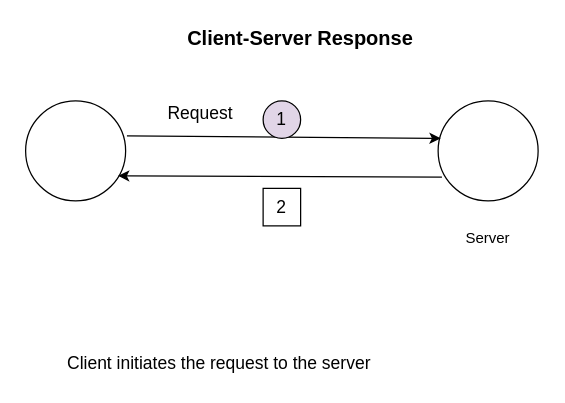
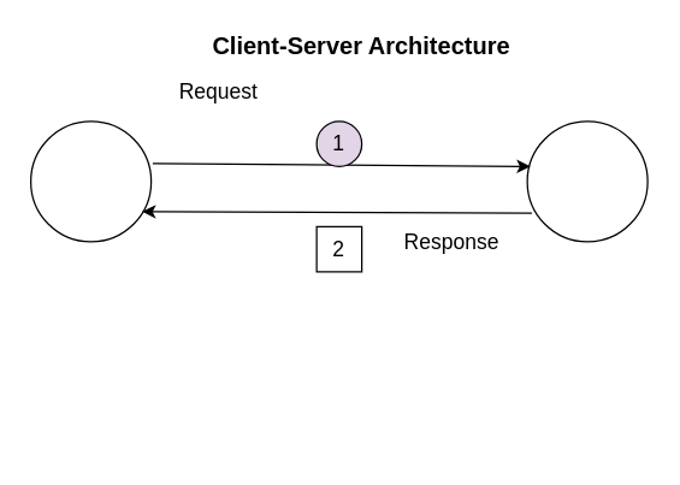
- <mxCell id="7" value="Client-Server Response" style="text;html=1;strokeColor=none;fillColor=none;align=center;verticalAlign=middle;whiteSpace=wrap;rounded=0;fontSize=16;fontStyle=1" vertex="1" parent="1"><mxGeometry x="120" y="20" width="240" height="20" as="geometry" /></mxCell>
+ <mxCell id="7" value="Client-Server Architecture" style="text;html=1;strokeColor=none;fillColor=none;align=center;verticalAlign=middle;whiteSpace=wrap;rounded=0;fontSize=16;fontStyle=1" vertex="1" parent="1"><mxGeometry x="120" y="20" width="240" height="20" as="geometry" /></mxCell>
- <mxCell id="11" value="Request" style="text;html=1;strokeColor=none;fillColor=none;align=center;verticalAlign=middle;whiteSpace=wrap;rounded=0;fontSize=14;" vertex="1" parent="1"><mxGeometry x="140" y="80" width="40" height="20" as="geometry" /></mxCell>
+ <mxCell id="11" value="Request" style="text;html=1;strokeColor=none;fillColor=none;align=center;verticalAlign=middle;whiteSpace=wrap;rounded=0;fontSize=14;" vertex="1" parent="1"><mxGeometry x="125" y="50" width="40" height="20" as="geometry" /></mxCell>
+ <mxCell id="12" value="Response" style="text;html=1;strokeColor=none;fillColor=none;align=center;verticalAlign=middle;whiteSpace=wrap;rounded=0;fontSize=14;" vertex="1" parent="1"><mxGeometry x="280" y="150" width="40" height="20" as="geometry" /></mxCell>
- <mxCell id="4" value="Server" style="text;html=1;strokeColor=none;fillColor=none;align=center;verticalAlign=middle;whiteSpace=wrap;rounded=0;" vertex="1" parent="1"><mxGeometry x="370" y="180" width="40" height="20" as="geometry" /></mxCell>
- <mxCell id="8" value="Client initiates the request to the server" style="text;html=1;strokeColor=none;fillColor=none;align=center;verticalAlign=middle;whiteSpace=wrap;rounded=0;fontSize=14;" vertex="1" parent="1"><mxGeometry x="20" y="280" width="310" height="20" as="geometry" /></mxCell>
